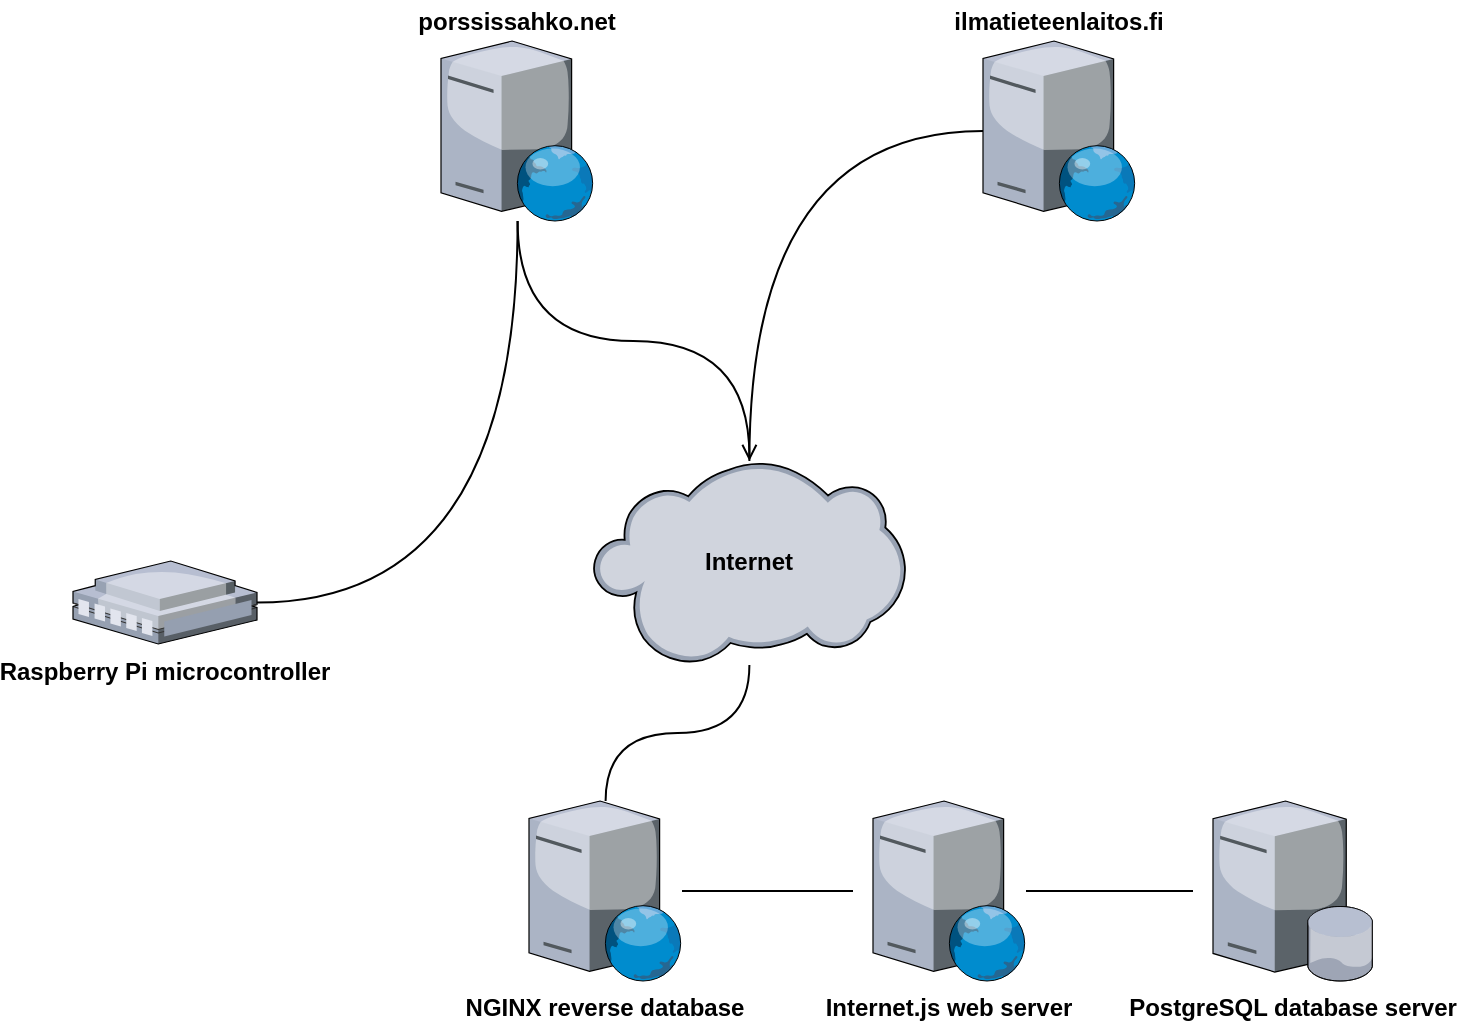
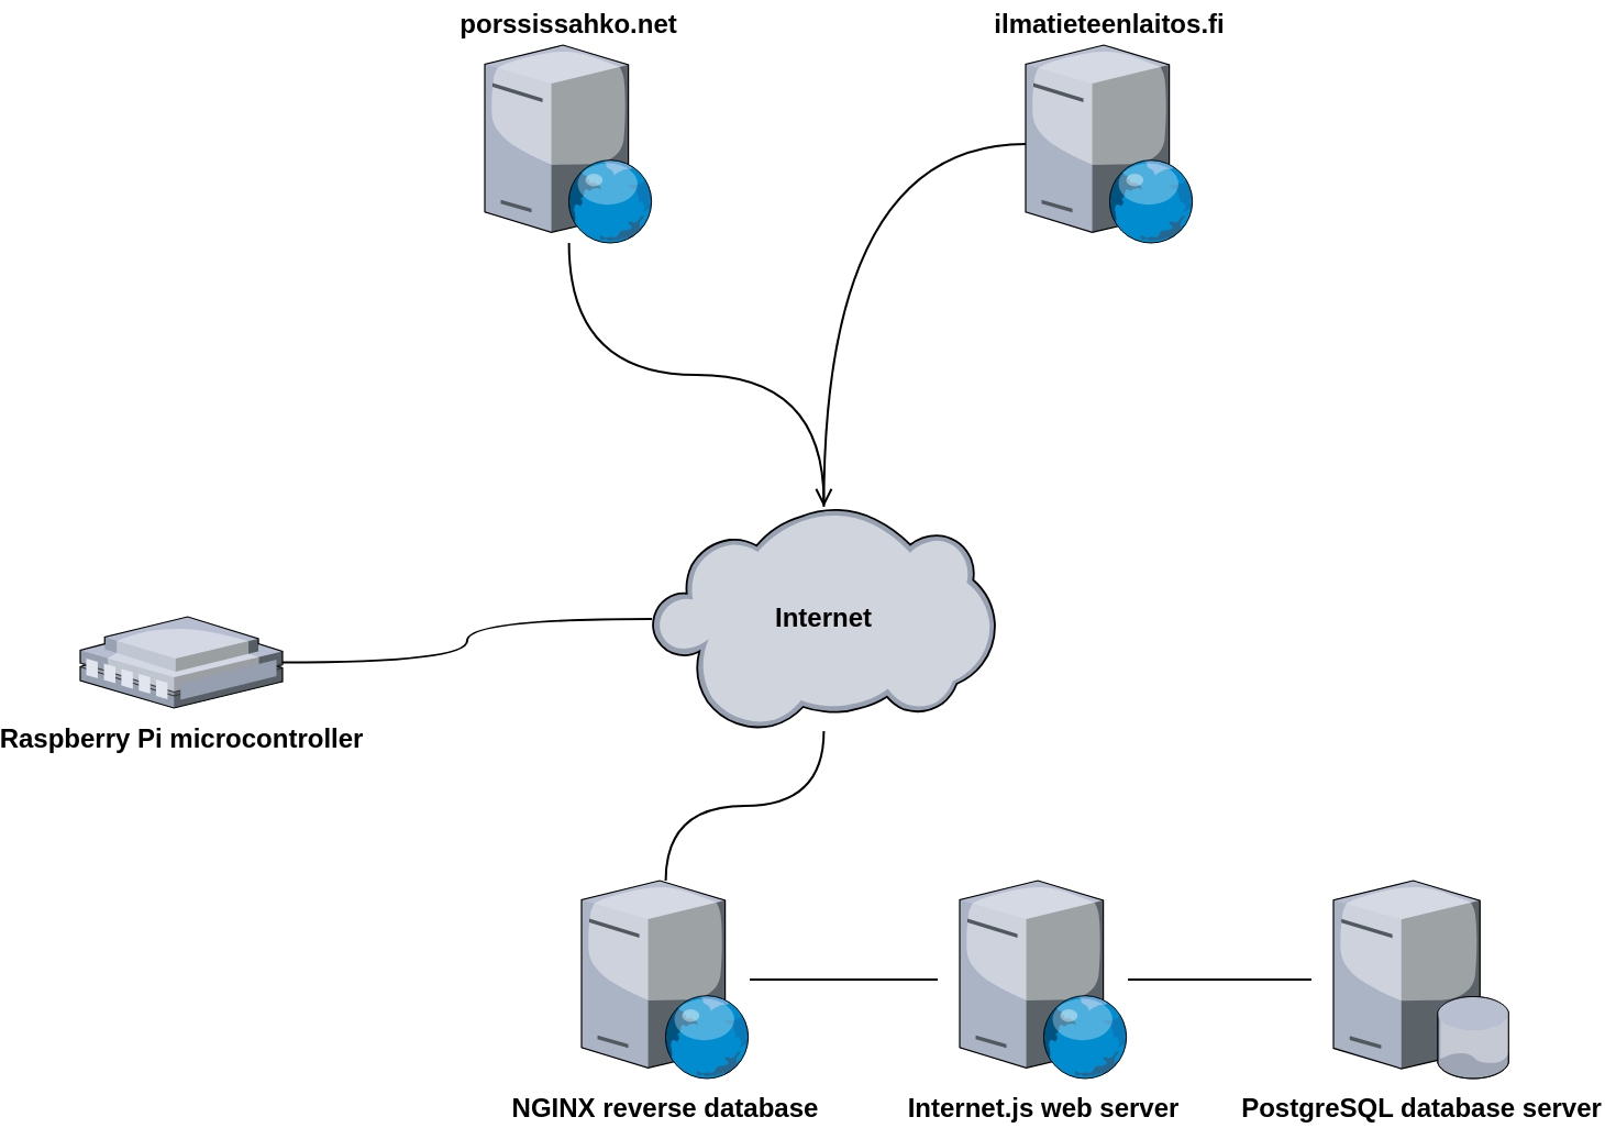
- <mxCell id="7" value="&lt;b&gt;ilmatieteenlaitos.fi&lt;/b&gt;" style="verticalLabelPosition=top;sketch=0;aspect=fixed;html=1;verticalAlign=bottom;strokeColor=none;align=center;outlineConnect=0;shape=mxgraph.citrix.web_server;labelPosition=center;" vertex="1" parent="1"><mxGeometry x="475" y="20" width="76.5" height="90" as="geometry" /></mxCell>
+ <mxCell id="7" value="&lt;b&gt;ilmatieteenlaitos.fi&lt;/b&gt;" style="verticalLabelPosition=top;sketch=0;aspect=fixed;html=1;verticalAlign=bottom;strokeColor=none;align=center;outlineConnect=0;shape=mxgraph.citrix.web_server;labelPosition=center;" vertex="1" parent="1"><mxGeometry x="450" y="20" width="76.5" height="90" as="geometry" /></mxCell>
- <mxCell id="13" style="edgeStyle=orthogonalEdgeStyle;curved=1;orthogonalLoop=1;jettySize=auto;html=1;startArrow=none;startFill=0;endArrow=none;endFill=0;" edge="1" parent="1" source="14" target="5"><mxGeometry relative="1" as="geometry" /></mxCell>
+ <mxCell id="13" style="edgeStyle=orthogonalEdgeStyle;curved=1;orthogonalLoop=1;jettySize=auto;html=1;startArrow=none;startFill=0;endArrow=none;endFill=0;" edge="1" parent="1" source="14" target="3"><mxGeometry relative="1" as="geometry" /></mxCell>
